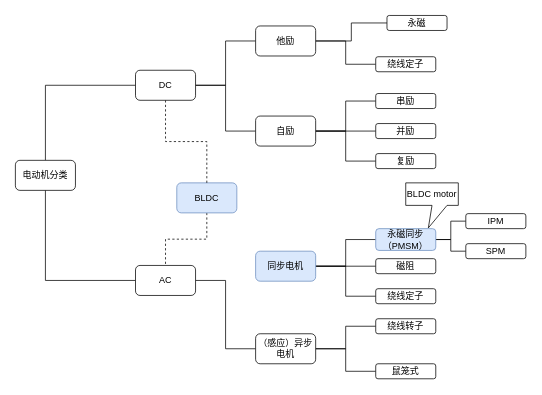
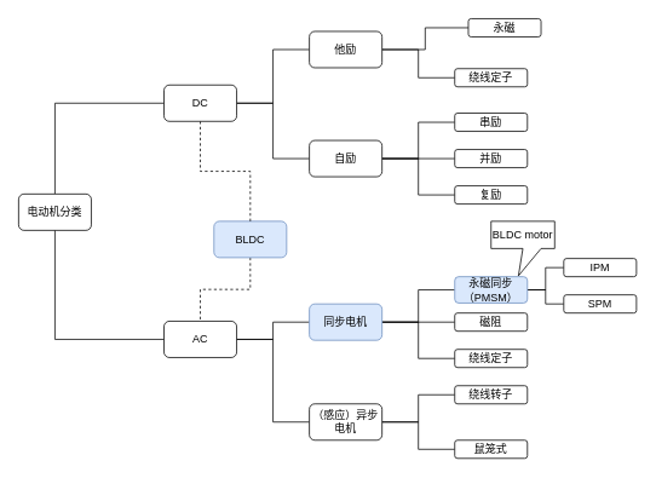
+ <mxCell id="7" style="edgeStyle=orthogonalEdgeStyle;rounded=0;orthogonalLoop=1;jettySize=auto;html=1;exitX=1;exitY=0.5;exitDx=0;exitDy=0;entryX=0;entryY=0.5;entryDx=0;entryDy=0;endArrow=none;endFill=0;" parent="1" source="9" target="29" edge="1"><mxGeometry relative="1" as="geometry" /></mxCell>
